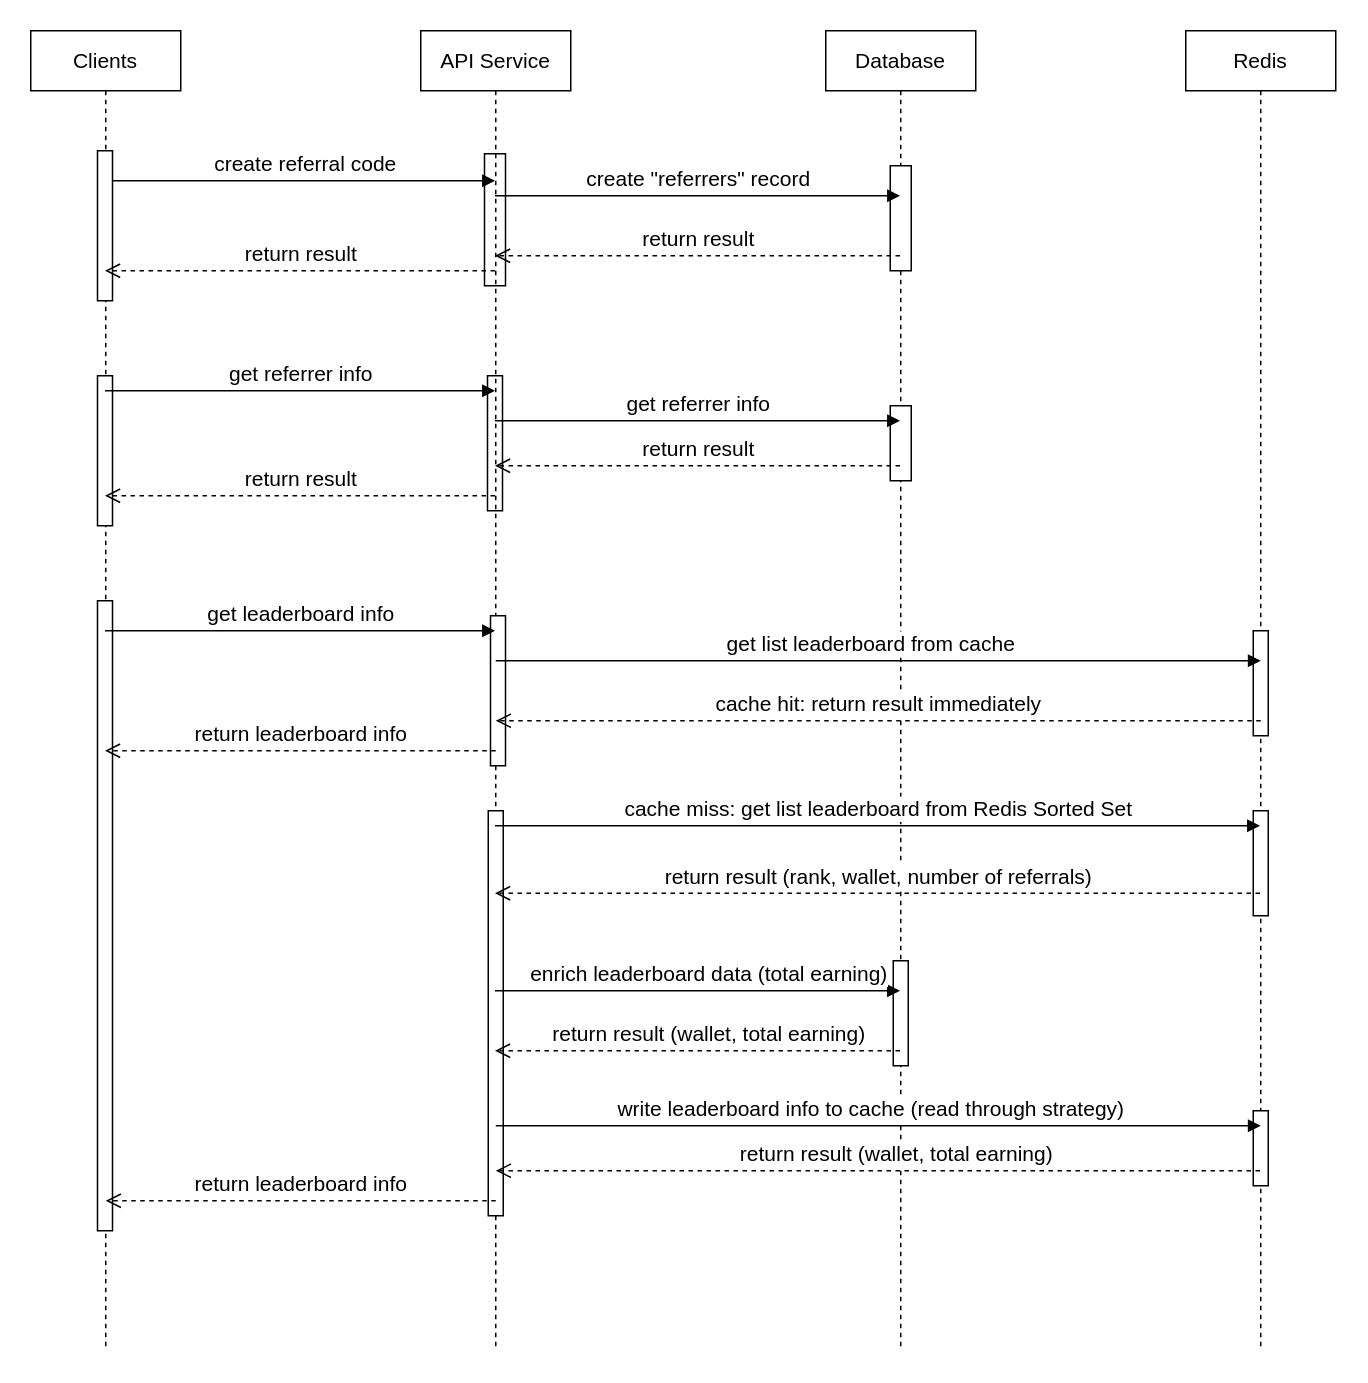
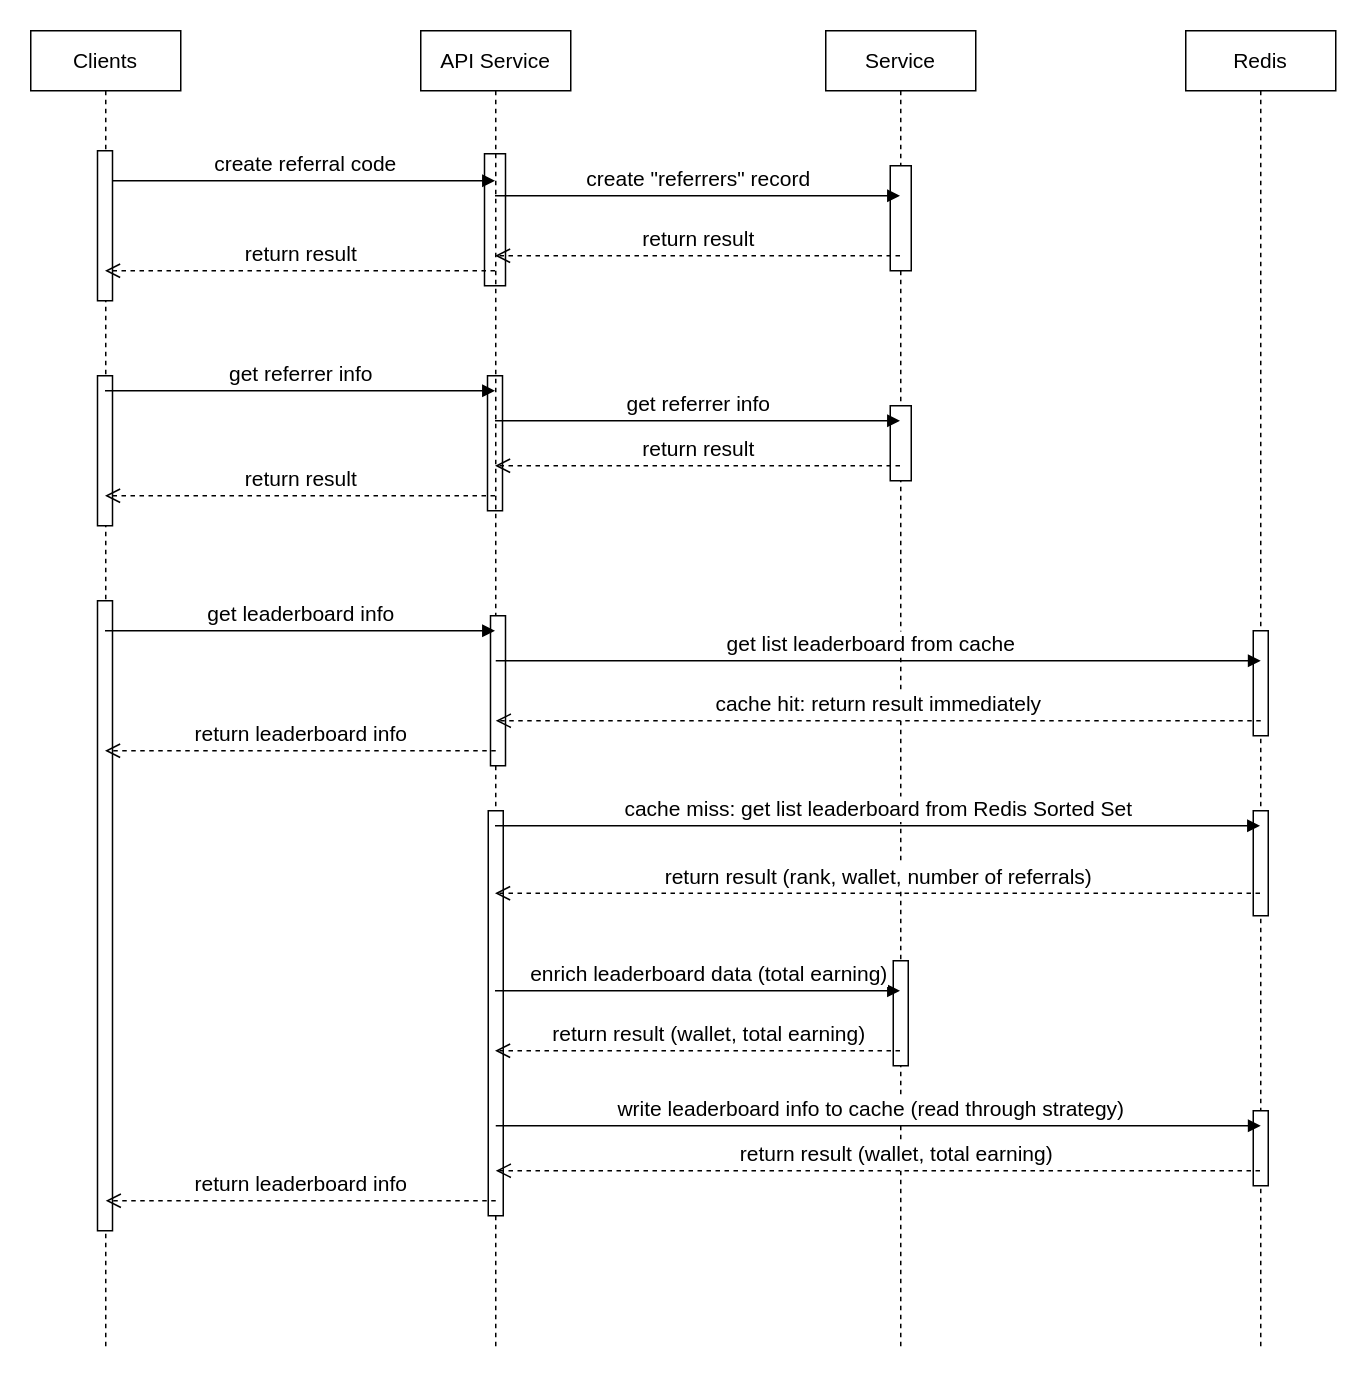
- <mxCell id="11" value="Database" style="shape=umlLifeline;perimeter=lifelinePerimeter;whiteSpace=wrap;html=1;container=1;collapsible=0;recursiveResize=0;outlineConnect=0;fontSize=14;" parent="1" vertex="1"><mxGeometry x="550" y="20" width="100" height="880" as="geometry" /></mxCell>
+ <mxCell id="11" value="Service" style="shape=umlLifeline;perimeter=lifelinePerimeter;whiteSpace=wrap;html=1;container=1;collapsible=0;recursiveResize=0;outlineConnect=0;fontSize=14;" parent="1" vertex="1"><mxGeometry x="550" y="20" width="100" height="880" as="geometry" /></mxCell>
